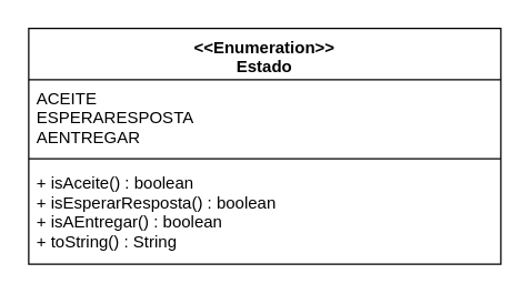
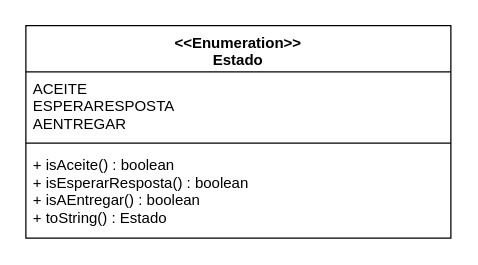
- <mxCell id="5" value="+ isAceite() : boolean&#10;+ isEsperarResposta() : boolean&#10;+ isAEntregar() : boolean&#10;+ toString() : String" style="text;strokeColor=none;fillColor=none;align=left;verticalAlign=top;spacingLeft=4;spacingRight=4;overflow=hidden;rotatable=0;points=[[0,0.5],[1,0.5]];portConstraint=eastwest;" vertex="1" parent="2"><mxGeometry y="98" width="340" height="72" as="geometry" /></mxCell>
+ <mxCell id="5" value="+ isAceite() : boolean&#10;+ isEsperarResposta() : boolean&#10;+ isAEntregar() : boolean&#10;+ toString() : Estado" style="text;strokeColor=none;fillColor=none;align=left;verticalAlign=top;spacingLeft=4;spacingRight=4;overflow=hidden;rotatable=0;points=[[0,0.5],[1,0.5]];portConstraint=eastwest;" vertex="1" parent="2"><mxGeometry y="98" width="340" height="72" as="geometry" /></mxCell>
